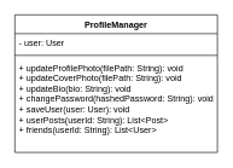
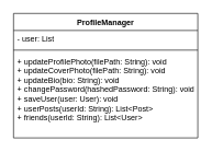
- <mxCell id="3" value="- user: User" style="text;strokeColor=none;fillColor=none;align=left;verticalAlign=top;spacingLeft=4;spacingRight=4;overflow=hidden;rotatable=0;points=[[0,0.5],[1,0.5]];portConstraint=eastwest;whiteSpace=wrap;html=1;" vertex="1" parent="2"><mxGeometry y="26" width="280" height="26" as="geometry" /></mxCell>
+ <mxCell id="3" value="- user: List" style="text;strokeColor=none;fillColor=none;align=left;verticalAlign=top;spacingLeft=4;spacingRight=4;overflow=hidden;rotatable=0;points=[[0,0.5],[1,0.5]];portConstraint=eastwest;whiteSpace=wrap;html=1;" vertex="1" parent="2"><mxGeometry y="26" width="280" height="26" as="geometry" /></mxCell>
